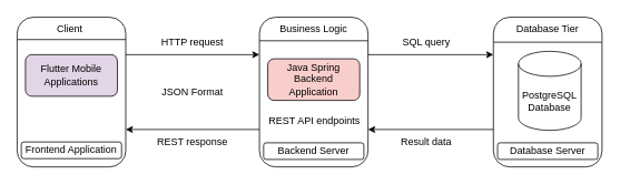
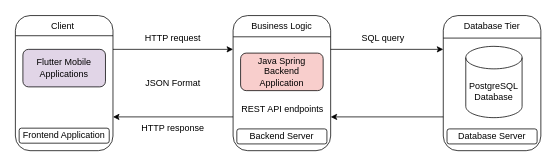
- <mxCell id="26" value="REST response" style="text;html=1;strokeColor=none;fillColor=none;align=center;verticalAlign=middle;whiteSpace=wrap;rounded=0;" vertex="1" parent="1"><mxGeometry x="185" y="155" width="90" height="30" as="geometry" /></mxCell>
+ <mxCell id="26" value="HTTP response" style="text;html=1;strokeColor=none;fillColor=none;align=center;verticalAlign=middle;whiteSpace=wrap;rounded=0;" vertex="1" parent="1"><mxGeometry x="185" y="155" width="90" height="30" as="geometry" /></mxCell>
- <mxCell id="29" value="Result data" style="text;html=1;strokeColor=none;fillColor=none;align=center;verticalAlign=middle;whiteSpace=wrap;rounded=0;" vertex="1" parent="1"><mxGeometry x="475" y="155" width="70" height="30" as="geometry" /></mxCell>
